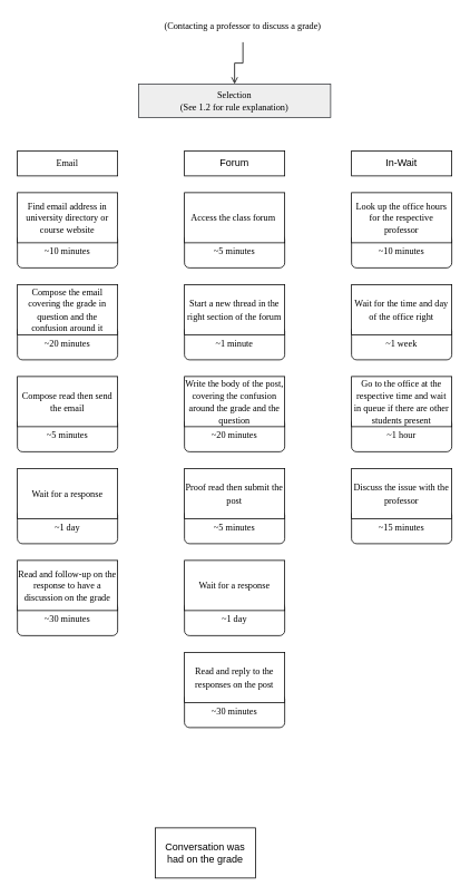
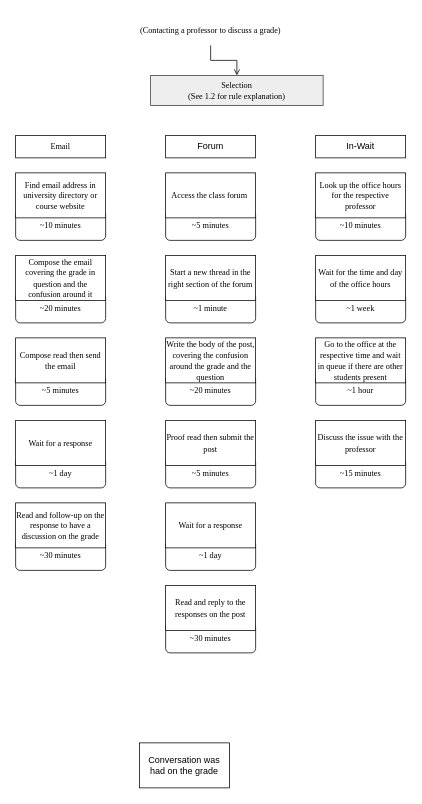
- <mxCell id="4" value="&lt;font style=&quot;font-size: 11px;&quot; data-font-src=&quot;https://www.ctan.org/tex-archive/fonts/tex-gyre/opentype&quot; face=&quot;Gyre Pagella&quot;&gt;(Contacting a professor to discuss a grade)&lt;/font&gt;" style="rounded=0;whiteSpace=wrap;html=1;strokeColor=none;fillColor=none;" vertex="1" parent="1"><mxGeometry x="130" y="10" width="320" height="40" as="geometry" /></mxCell>
+ <mxCell id="4" value="&lt;font style=&quot;font-size: 11px;&quot; data-font-src=&quot;https://www.ctan.org/tex-archive/fonts/tex-gyre/opentype&quot; face=&quot;Gyre Pagella&quot;&gt;(Contacting a professor to discuss a grade)&lt;/font&gt;" style="rounded=0;whiteSpace=wrap;html=1;strokeColor=none;fillColor=none;" vertex="1" parent="1"><mxGeometry x="120" y="20" width="320" height="40" as="geometry" /></mxCell>
- <mxCell id="5" value="&lt;font style=&quot;font-size: 11px;&quot; data-font-src=&quot;https://www.ctan.org/tex-archive/fonts/tex-gyre/opentype&quot; face=&quot;Gyre Pagella&quot;&gt;Selection&lt;br&gt;(See 1.2 for rule explanation)&lt;br&gt;&lt;/font&gt;" style="rounded=0;whiteSpace=wrap;html=1;fillColor=#eeeeee;strokeColor=#36393d;" vertex="1" parent="1"><mxGeometry x="165" y="100" width="230" height="40" as="geometry" /></mxCell>
+ <mxCell id="5" value="&lt;font style=&quot;font-size: 11px;&quot; data-font-src=&quot;https://www.ctan.org/tex-archive/fonts/tex-gyre/opentype&quot; face=&quot;Gyre Pagella&quot;&gt;Selection&lt;br&gt;(See 1.2 for rule explanation)&lt;br&gt;&lt;/font&gt;" style="rounded=0;whiteSpace=wrap;html=1;fillColor=#eeeeee;strokeColor=#36393d;" vertex="1" parent="1"><mxGeometry x="200" y="100" width="230" height="40" as="geometry" /></mxCell>
- <mxCell id="34" value="&lt;font style=&quot;font-size: 11px;&quot; data-font-src=&quot;https://www.ctan.org/tex-archive/fonts/tex-gyre/opentype&quot; face=&quot;Gyre Pagella&quot;&gt;Wait for the time and day of the office right&lt;/font&gt;" style="rounded=0;whiteSpace=wrap;html=1;" vertex="1" parent="1"><mxGeometry x="420" y="340" width="120" height="60" as="geometry" /></mxCell>
+ <mxCell id="34" value="&lt;font style=&quot;font-size: 11px;&quot; data-font-src=&quot;https://www.ctan.org/tex-archive/fonts/tex-gyre/opentype&quot; face=&quot;Gyre Pagella&quot;&gt;Wait for the time and day of the office hours&lt;/font&gt;" style="rounded=0;whiteSpace=wrap;html=1;" vertex="1" parent="1"><mxGeometry x="420" y="340" width="120" height="60" as="geometry" /></mxCell>
